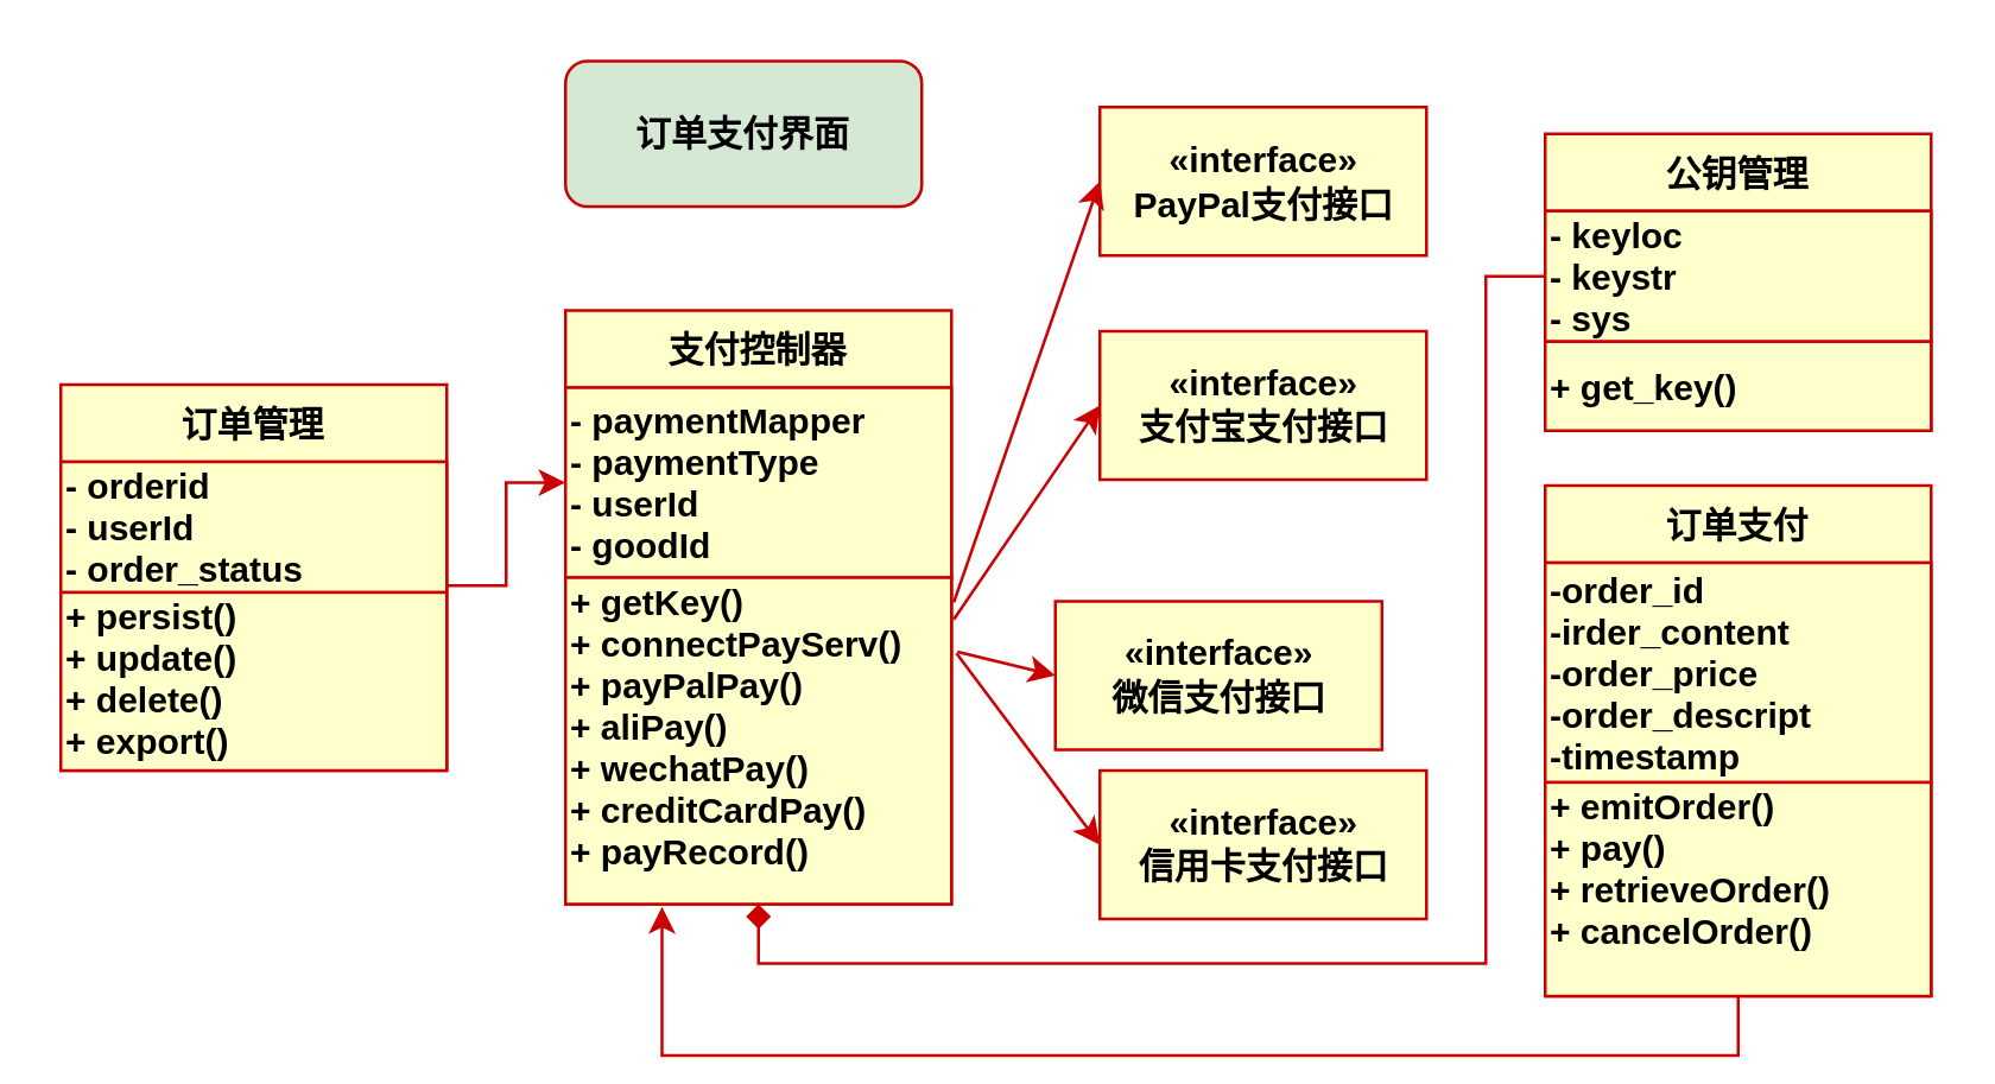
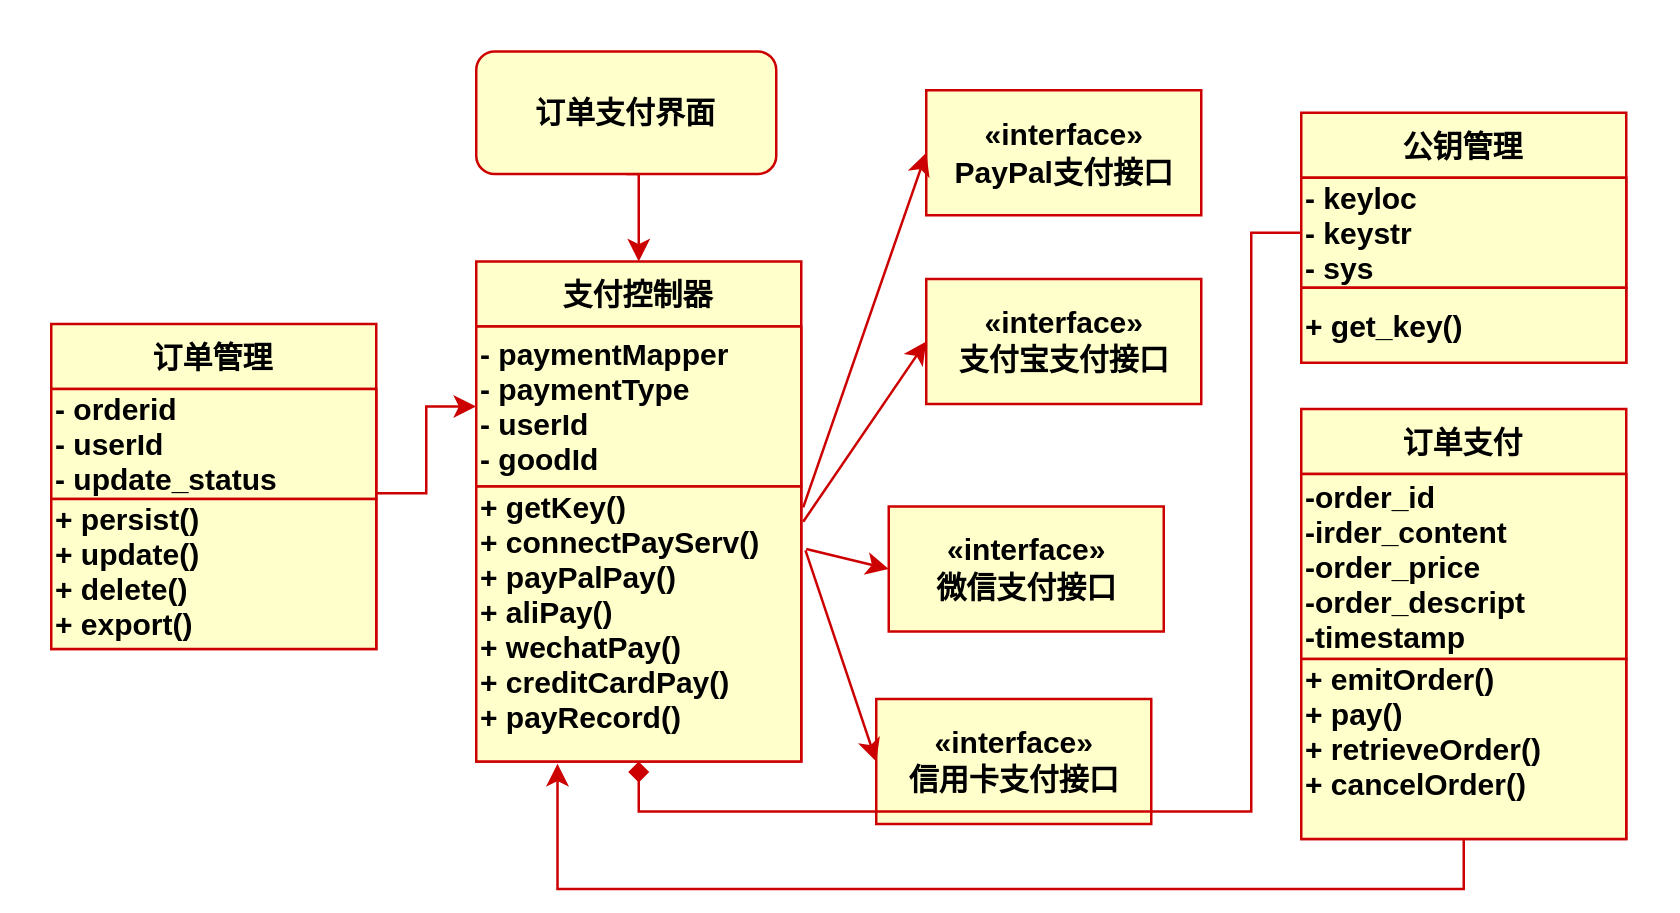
- <mxCell id="3" value="订单支付界面" style="rounded=1;whiteSpace=wrap;html=1;fillColor=#d5e8d4;strokeColor=#CC0000;strokeWidth=1;fontStyle=1;" parent="1" vertex="1"><mxGeometry x="190" y="20" width="120" height="49" as="geometry" /></mxCell>
+ <mxCell id="3" value="订单支付界面" style="rounded=1;whiteSpace=wrap;html=1;fillColor=#FFFFCC;strokeColor=#CC0000;strokeWidth=1;fontStyle=1" parent="1" vertex="1"><mxGeometry x="190" y="20" width="120" height="49" as="geometry" /></mxCell>
+ <mxCell id="2" style="edgeStyle=orthogonalEdgeStyle;rounded=0;orthogonalLoop=1;jettySize=auto;html=1;exitX=0.5;exitY=1;exitDx=0;exitDy=0;entryX=0.5;entryY=0;entryDx=0;entryDy=0;fontStyle=1;strokeColor=#CC0000;" edge="1" parent="1" source="3" target="5"><mxGeometry relative="1" as="geometry" /></mxCell>
- <mxCell id="22" value="- orderid&#10;- userId&#10;- order_status&#10;" style="text;strokeColor=#CC0000;fillColor=#FFFFCC;align=left;verticalAlign=middle;overflow=hidden;rotatable=0;points=[[0,0.5],[1,0.5]];portConstraint=eastwest;strokeWidth=1;fontStyle=1;gradientColor=none;" vertex="1" parent="21"><mxGeometry y="26" width="130" height="44" as="geometry" /></mxCell>
+ <mxCell id="22" value="- orderid&#10;- userId&#10;- update_status&#10;" style="text;strokeColor=#CC0000;fillColor=#FFFFCC;align=left;verticalAlign=middle;overflow=hidden;rotatable=0;points=[[0,0.5],[1,0.5]];portConstraint=eastwest;strokeWidth=1;fontStyle=1;gradientColor=none;" vertex="1" parent="21"><mxGeometry y="26" width="130" height="44" as="geometry" /></mxCell>
- <mxCell id="10" value="«interface»&lt;br&gt;&lt;span&gt;信用卡支付接口&lt;/span&gt;" style="html=1;strokeColor=#CC0000;strokeWidth=1;fillColor=#FFFFCC;fontStyle=1;gradientColor=none;" vertex="1" parent="1"><mxGeometry x="370" y="259" width="110" height="50" as="geometry" /></mxCell>
+ <mxCell id="10" value="«interface»&lt;br&gt;&lt;span&gt;信用卡支付接口&lt;/span&gt;" style="html=1;strokeColor=#CC0000;strokeWidth=1;fillColor=#FFFFCC;fontStyle=1;gradientColor=none;" vertex="1" parent="1"><mxGeometry x="350" y="279" width="110" height="50" as="geometry" /></mxCell>
